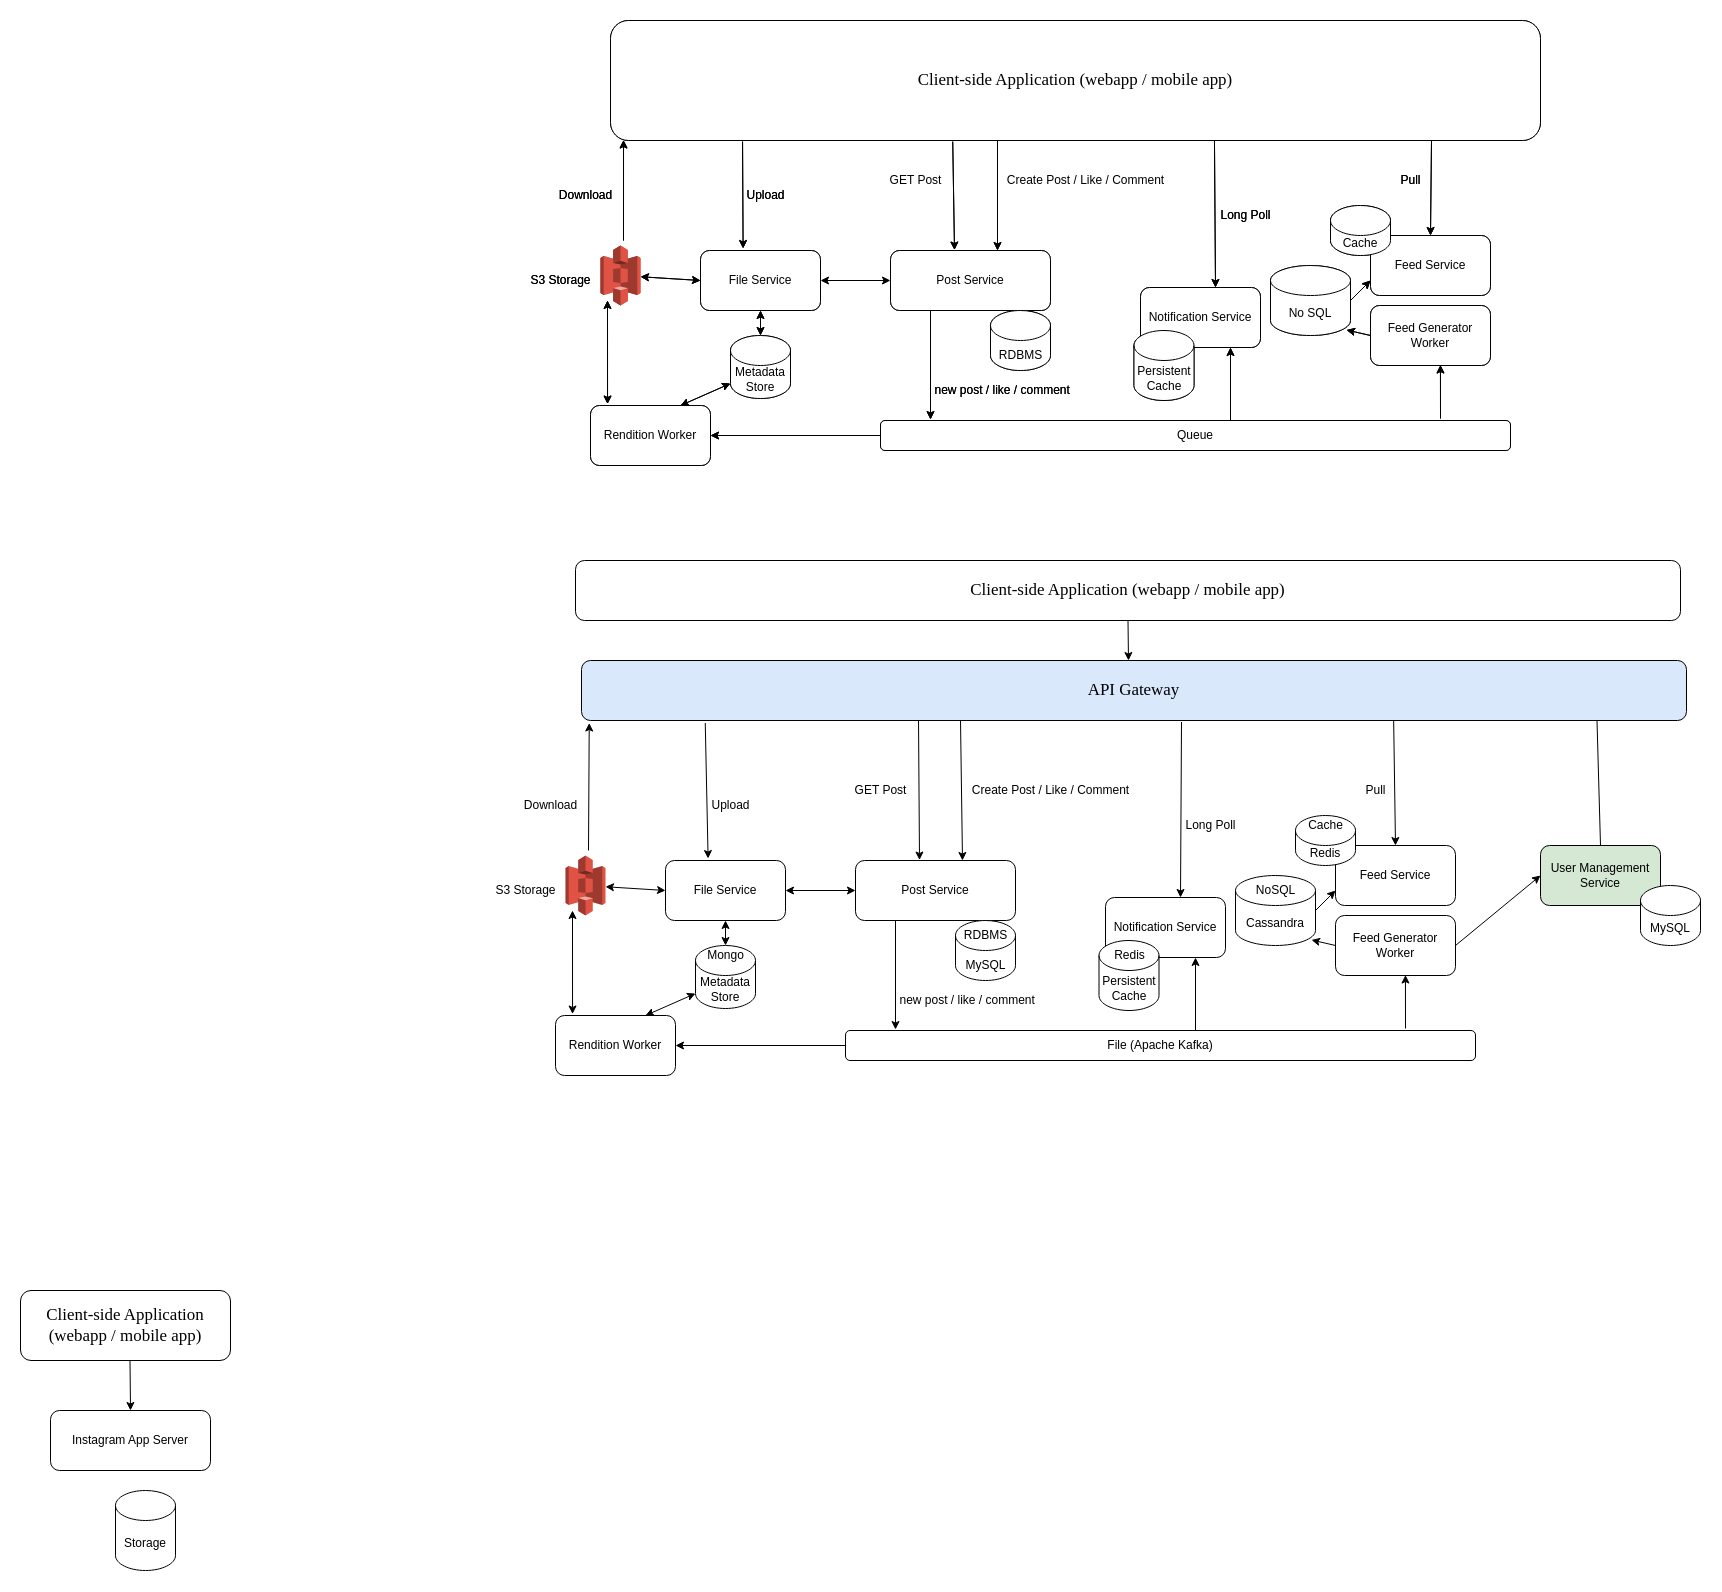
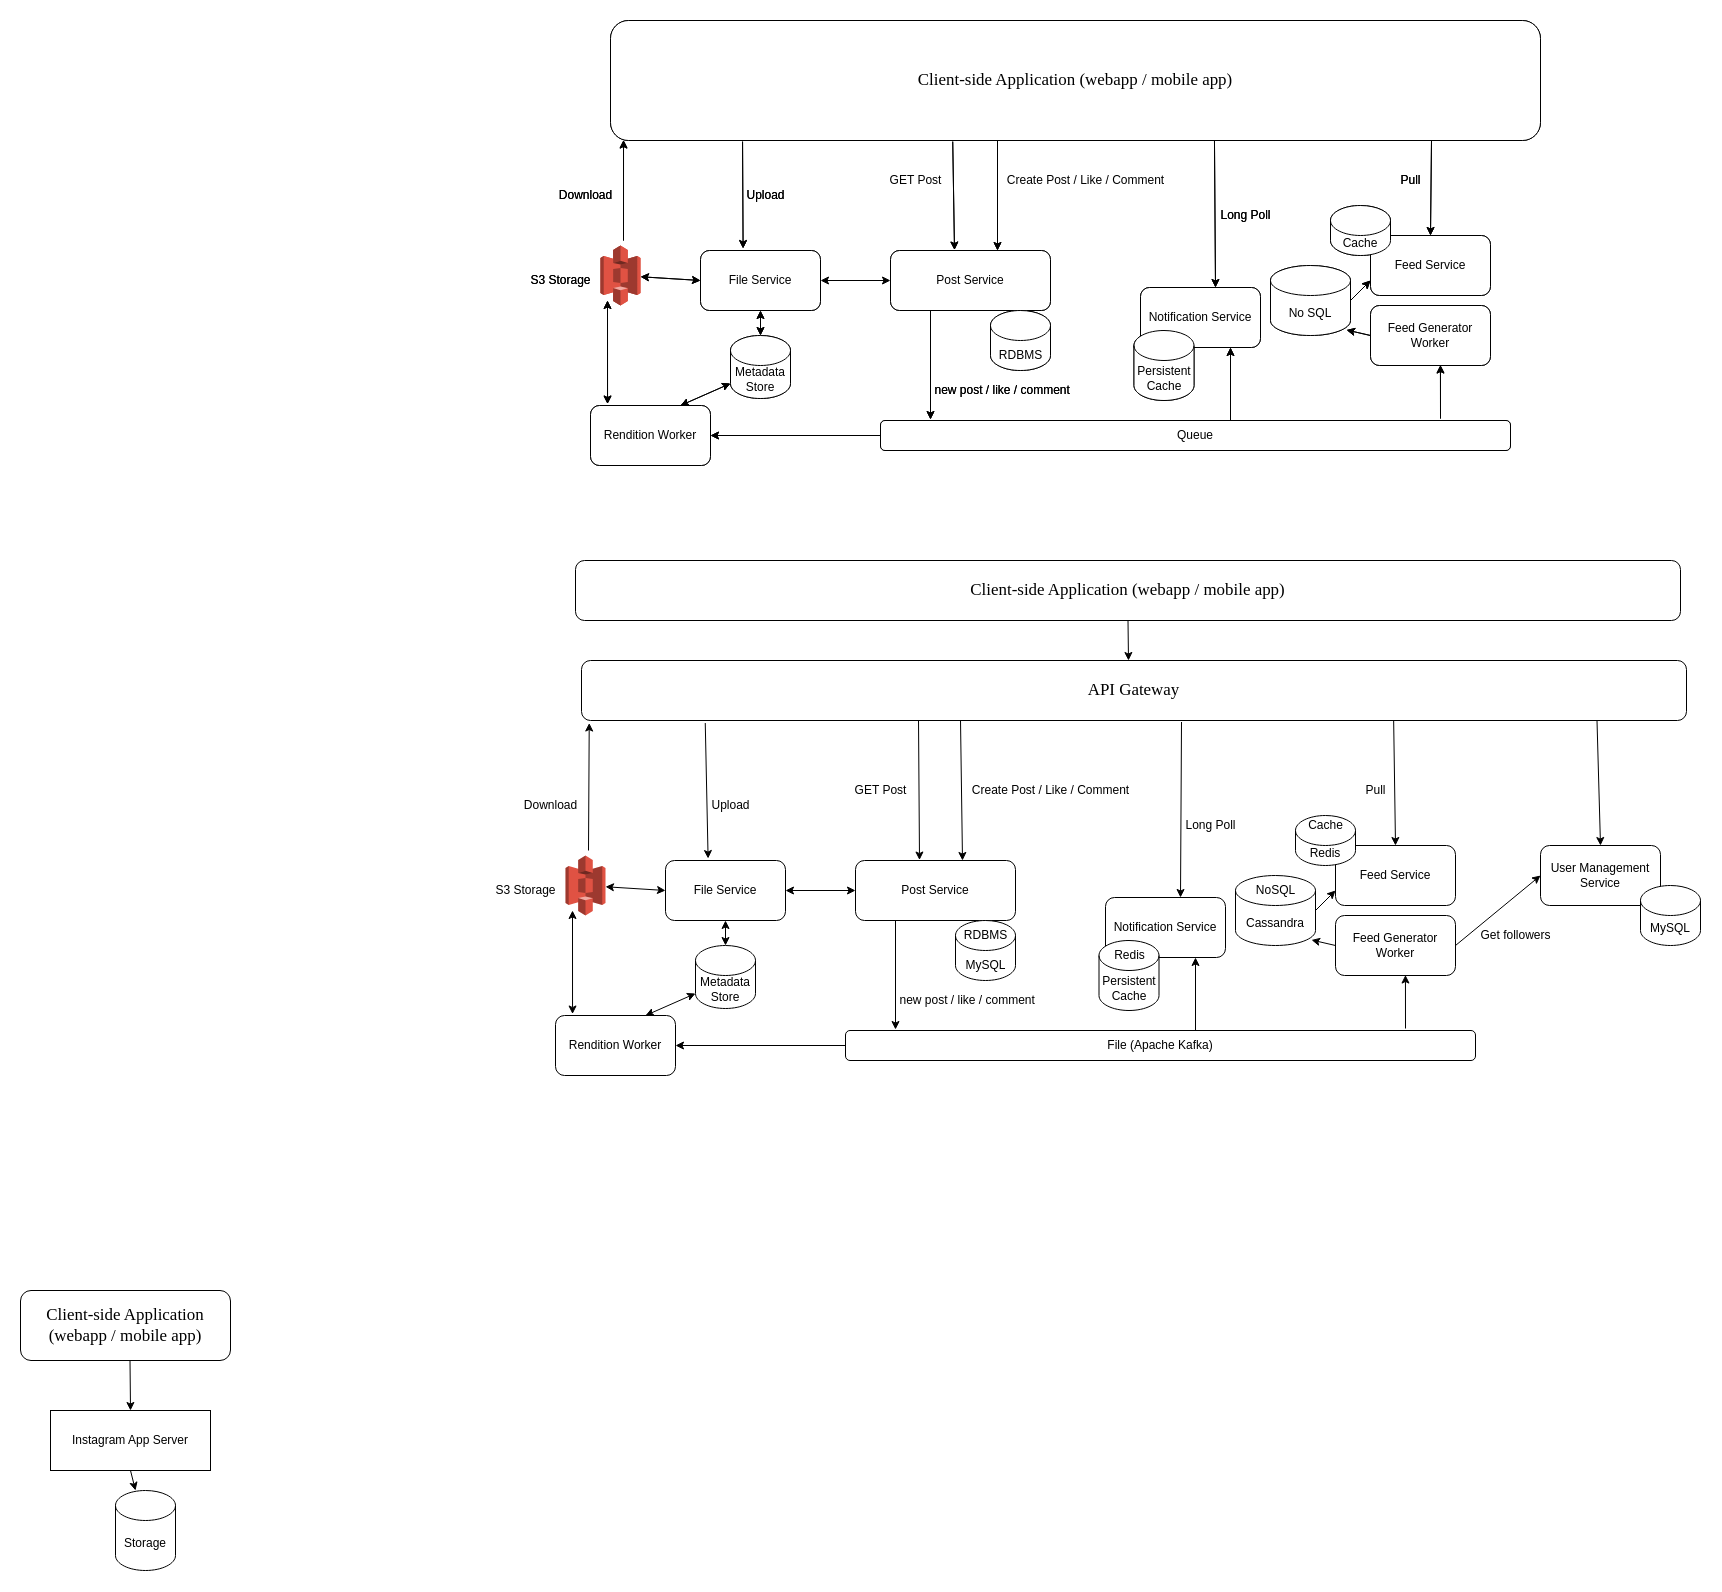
- <mxCell id="132" value="&lt;div style=&quot;text-align: left&quot;&gt;&lt;span style=&quot;font-size: 16.933px&quot;&gt;&lt;font face=&quot;calibri&quot;&gt;API Gateway&lt;/font&gt;&lt;/span&gt;&lt;/div&gt;" style="rounded=1;whiteSpace=wrap;html=1;fillColor=#dae8fc;" vertex="1" parent="1"><mxGeometry x="581" y="660" width="1105" height="60" as="geometry" /></mxCell>
+ <mxCell id="132" value="&lt;div style=&quot;text-align: left&quot;&gt;&lt;span style=&quot;font-size: 16.933px&quot;&gt;&lt;font face=&quot;calibri&quot;&gt;API Gateway&lt;/font&gt;&lt;/span&gt;&lt;/div&gt;" style="rounded=1;whiteSpace=wrap;html=1;" vertex="1" parent="1"><mxGeometry x="581" y="660" width="1105" height="60" as="geometry" /></mxCell>
- <mxCell id="131" value="" style="endArrow=none;html=1;rounded=0;entryX=0.5;entryY=0;entryDx=0;entryDy=0;exitX=0.919;exitY=0.992;exitDx=0;exitDy=0;exitPerimeter=0;" edge="1" parent="1" source="132" target="129"><mxGeometry width="50" height="50" relative="1" as="geometry"><mxPoint x="1600" y="760" as="sourcePoint" /><mxPoint x="1170" y="880" as="targetPoint" /></mxGeometry></mxCell>
+ <mxCell id="131" value="" style="endArrow=classic;html=1;rounded=0;entryX=0.5;entryY=0;entryDx=0;entryDy=0;exitX=0.919;exitY=0.992;exitDx=0;exitDy=0;exitPerimeter=0;" edge="1" parent="1" source="132" target="129"><mxGeometry width="50" height="50" relative="1" as="geometry"><mxPoint x="1600" y="760" as="sourcePoint" /><mxPoint x="1170" y="880" as="targetPoint" /></mxGeometry></mxCell>
- <mxCell id="129" value="User Management&lt;br&gt;Service" style="rounded=1;whiteSpace=wrap;html=1;fillColor=#d5e8d4;" vertex="1" parent="1"><mxGeometry x="1540" y="845" width="120" height="60" as="geometry" /></mxCell>
+ <mxCell id="129" value="User Management&lt;br&gt;Service" style="rounded=1;whiteSpace=wrap;html=1;" vertex="1" parent="1"><mxGeometry x="1540" y="845" width="120" height="60" as="geometry" /></mxCell>
+ <mxCell id="135" value="Get followers" style="text;html=1;align=center;verticalAlign=middle;resizable=0;points=[];autosize=1;strokeColor=none;fillColor=none;" vertex="1" parent="1"><mxGeometry x="1470" y="925" width="90" height="20" as="geometry" /></mxCell>
- <mxCell id="120" value="Mongo" style="text;html=1;align=center;verticalAlign=middle;resizable=0;points=[];autosize=1;strokeColor=none;fillColor=none;" vertex="1" parent="1"><mxGeometry x="700" y="945" width="50" height="20" as="geometry" /></mxCell>
- <mxCell id="125" value="Instagram App Server" style="rounded=1;whiteSpace=wrap;html=1;" vertex="1" parent="1"><mxGeometry x="50" y="1410" width="160" height="60" as="geometry" /></mxCell>
+ <mxCell id="125" value="Instagram App Server" style="whiteSpace=wrap;html=1;rounded=0;" vertex="1" parent="1"><mxGeometry x="50" y="1410" width="160" height="60" as="geometry" /></mxCell>
+ <mxCell id="128" value="" style="endArrow=classic;html=1;rounded=0;exitX=0.5;exitY=1;exitDx=0;exitDy=0;" edge="1" parent="1" source="125" target="127"><mxGeometry width="50" height="50" relative="1" as="geometry"><mxPoint x="270" y="1560" as="sourcePoint" /><mxPoint x="320" y="1510" as="targetPoint" /></mxGeometry></mxCell>
